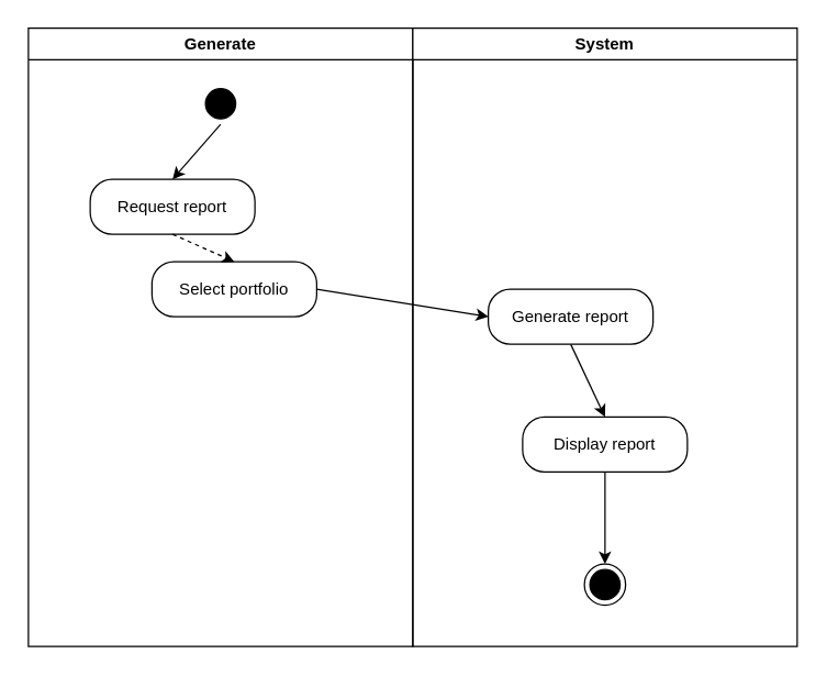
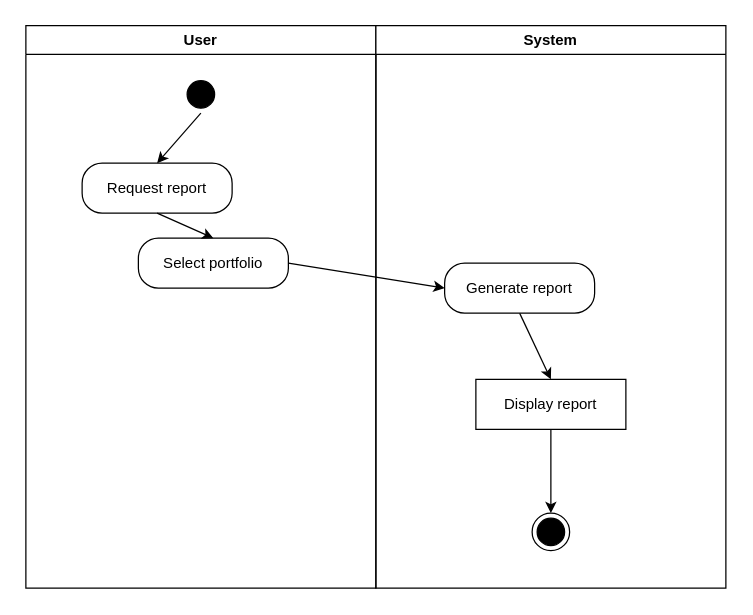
- <mxCell id="2" value="Generate" style="swimlane;whiteSpace=wrap;strokeColor=#000000;" parent="1" vertex="1"><mxGeometry x="20" y="20" width="280" height="450" as="geometry" /></mxCell>
+ <mxCell id="2" value="User" style="swimlane;whiteSpace=wrap;strokeColor=#000000;" parent="1" vertex="1"><mxGeometry x="20" y="20" width="280" height="450" as="geometry" /></mxCell>
- <mxCell id="7" value="" style="endArrow=classic;html=1;rounded=0;exitX=0.5;exitY=1;exitDx=0;exitDy=0;entryX=0.5;entryY=0;entryDx=0;entryDy=0;dashed=1;" edge="1" parent="2" target="6" source="4"><mxGeometry width="50" height="50" relative="1" as="geometry"><mxPoint x="325.5" y="234" as="sourcePoint" /><mxPoint x="281" y="206" as="targetPoint" /></mxGeometry></mxCell>
+ <mxCell id="7" value="" style="endArrow=classic;html=1;rounded=0;exitX=0.5;exitY=1;exitDx=0;exitDy=0;entryX=0.5;entryY=0;entryDx=0;entryDy=0;" edge="1" parent="2" target="6" source="4"><mxGeometry width="50" height="50" relative="1" as="geometry"><mxPoint x="325.5" y="234" as="sourcePoint" /><mxPoint x="281" y="206" as="targetPoint" /></mxGeometry></mxCell>
- <mxCell id="10" value="Display report" style="rounded=1;whiteSpace=wrap;html=1;arcSize=40;fontColor=#000000;fillColor=#FFFFFF;strokeColor=#000000;shadow=0;" vertex="1" parent="8"><mxGeometry x="80" y="283" width="120" height="40" as="geometry" /></mxCell>
+ <mxCell id="10" value="Display report" style="whiteSpace=wrap;html=1;arcSize=40;fontColor=#000000;fillColor=#FFFFFF;strokeColor=#000000;shadow=0;rounded=0;" vertex="1" parent="8"><mxGeometry x="80" y="283" width="120" height="40" as="geometry" /></mxCell>
